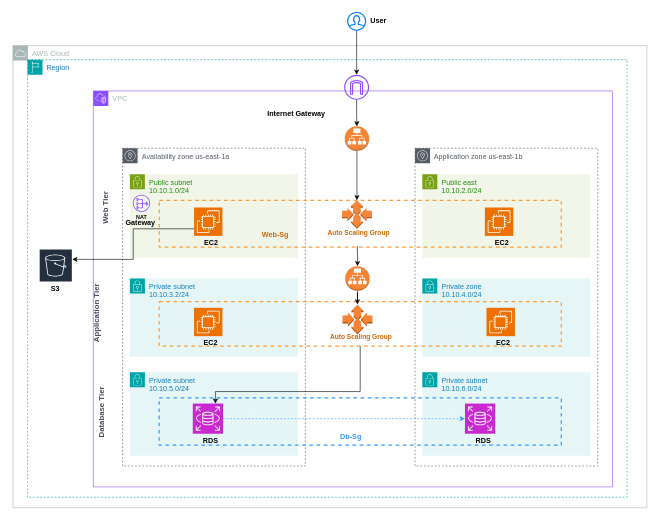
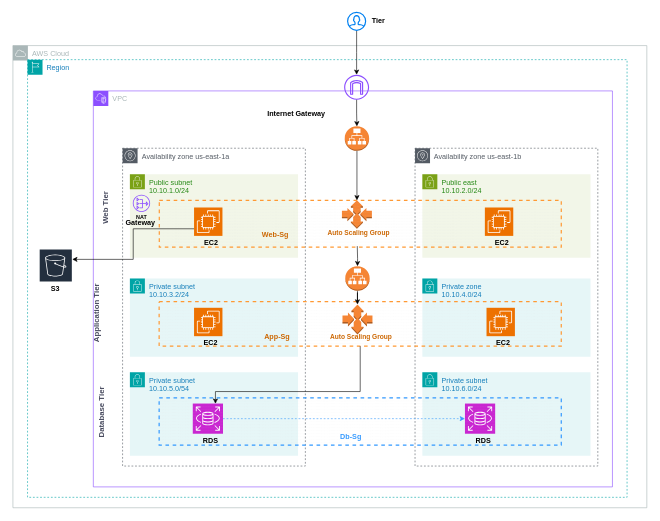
- <mxCell id="57" value="&lt;b&gt;User&lt;/b&gt;" style="text;html=1;align=center;verticalAlign=middle;resizable=0;points=[];autosize=1;strokeColor=none;fillColor=none;" vertex="1" parent="1"><mxGeometry x="605" y="20" width="50" height="30" as="geometry" /></mxCell>
+ <mxCell id="57" value="&lt;b&gt;Tier&lt;/b&gt;" style="text;html=1;align=center;verticalAlign=middle;resizable=0;points=[];autosize=1;strokeColor=none;fillColor=none;" vertex="1" parent="1"><mxGeometry x="605" y="20" width="50" height="30" as="geometry" /></mxCell>
- <mxCell id="16" value="Application zone us-east-1b" style="outlineConnect=0;gradientColor=none;html=1;whiteSpace=wrap;fontSize=12;fontStyle=0;shape=mxgraph.aws4.group;grIcon=mxgraph.aws4.group_availability_zone;strokeColor=#545B64;fillColor=none;verticalAlign=top;align=left;spacingLeft=30;fontColor=#545B64;dashed=1;shadow=0;" parent="3" vertex="1"><mxGeometry x="536.585" y="95.595" width="304.878" height="530.119" as="geometry" /></mxCell>
+ <mxCell id="16" value="Availability zone us-east-1b" style="outlineConnect=0;gradientColor=none;html=1;whiteSpace=wrap;fontSize=12;fontStyle=0;shape=mxgraph.aws4.group;grIcon=mxgraph.aws4.group_availability_zone;strokeColor=#545B64;fillColor=none;verticalAlign=top;align=left;spacingLeft=30;fontColor=#545B64;dashed=1;shadow=0;" parent="3" vertex="1"><mxGeometry x="536.585" y="95.595" width="304.878" height="530.119" as="geometry" /></mxCell>
+ <mxCell id="20" value="&lt;font style=&quot;color: rgb(204, 102, 0);&quot;&gt;&lt;b&gt;App-Sg&lt;/b&gt;&lt;/font&gt;" style="text;html=1;align=center;verticalAlign=middle;resizable=0;points=[];autosize=1;strokeColor=none;fillColor=none;fontColor=#46495D;shadow=0;" parent="3" vertex="1"><mxGeometry x="271.467" y="395.829" width="70" height="30" as="geometry" /></mxCell>
- <mxCell id="13" value="Private subnet&lt;br&gt;10.10.5.0/24" style="points=[[0,0],[0.25,0],[0.5,0],[0.75,0],[1,0],[1,0.25],[1,0.5],[1,0.75],[1,1],[0.75,1],[0.5,1],[0.25,1],[0,1],[0,0.75],[0,0.5],[0,0.25]];outlineConnect=0;gradientColor=none;html=1;whiteSpace=wrap;fontSize=12;fontStyle=0;container=1;pointerEvents=0;collapsible=0;recursiveResize=0;shape=mxgraph.aws4.group;grIcon=mxgraph.aws4.group_security_group;grStroke=0;strokeColor=#00A4A6;fillColor=#E6F6F7;verticalAlign=top;align=left;spacingLeft=30;fontColor=#147EBA;dashed=0;shadow=0;" parent="3" vertex="1"><mxGeometry x="60.976" y="469.286" width="280.488" height="139.048" as="geometry" /></mxCell>
+ <mxCell id="13" value="Private subnet&lt;br&gt;10.10.5.0/54" style="points=[[0,0],[0.25,0],[0.5,0],[0.75,0],[1,0],[1,0.25],[1,0.5],[1,0.75],[1,1],[0.75,1],[0.5,1],[0.25,1],[0,1],[0,0.75],[0,0.5],[0,0.25]];outlineConnect=0;gradientColor=none;html=1;whiteSpace=wrap;fontSize=12;fontStyle=0;container=1;pointerEvents=0;collapsible=0;recursiveResize=0;shape=mxgraph.aws4.group;grIcon=mxgraph.aws4.group_security_group;grStroke=0;strokeColor=#00A4A6;fillColor=#E6F6F7;verticalAlign=top;align=left;spacingLeft=30;fontColor=#147EBA;dashed=0;shadow=0;" parent="3" vertex="1"><mxGeometry x="60.976" y="469.286" width="280.488" height="139.048" as="geometry" /></mxCell>
